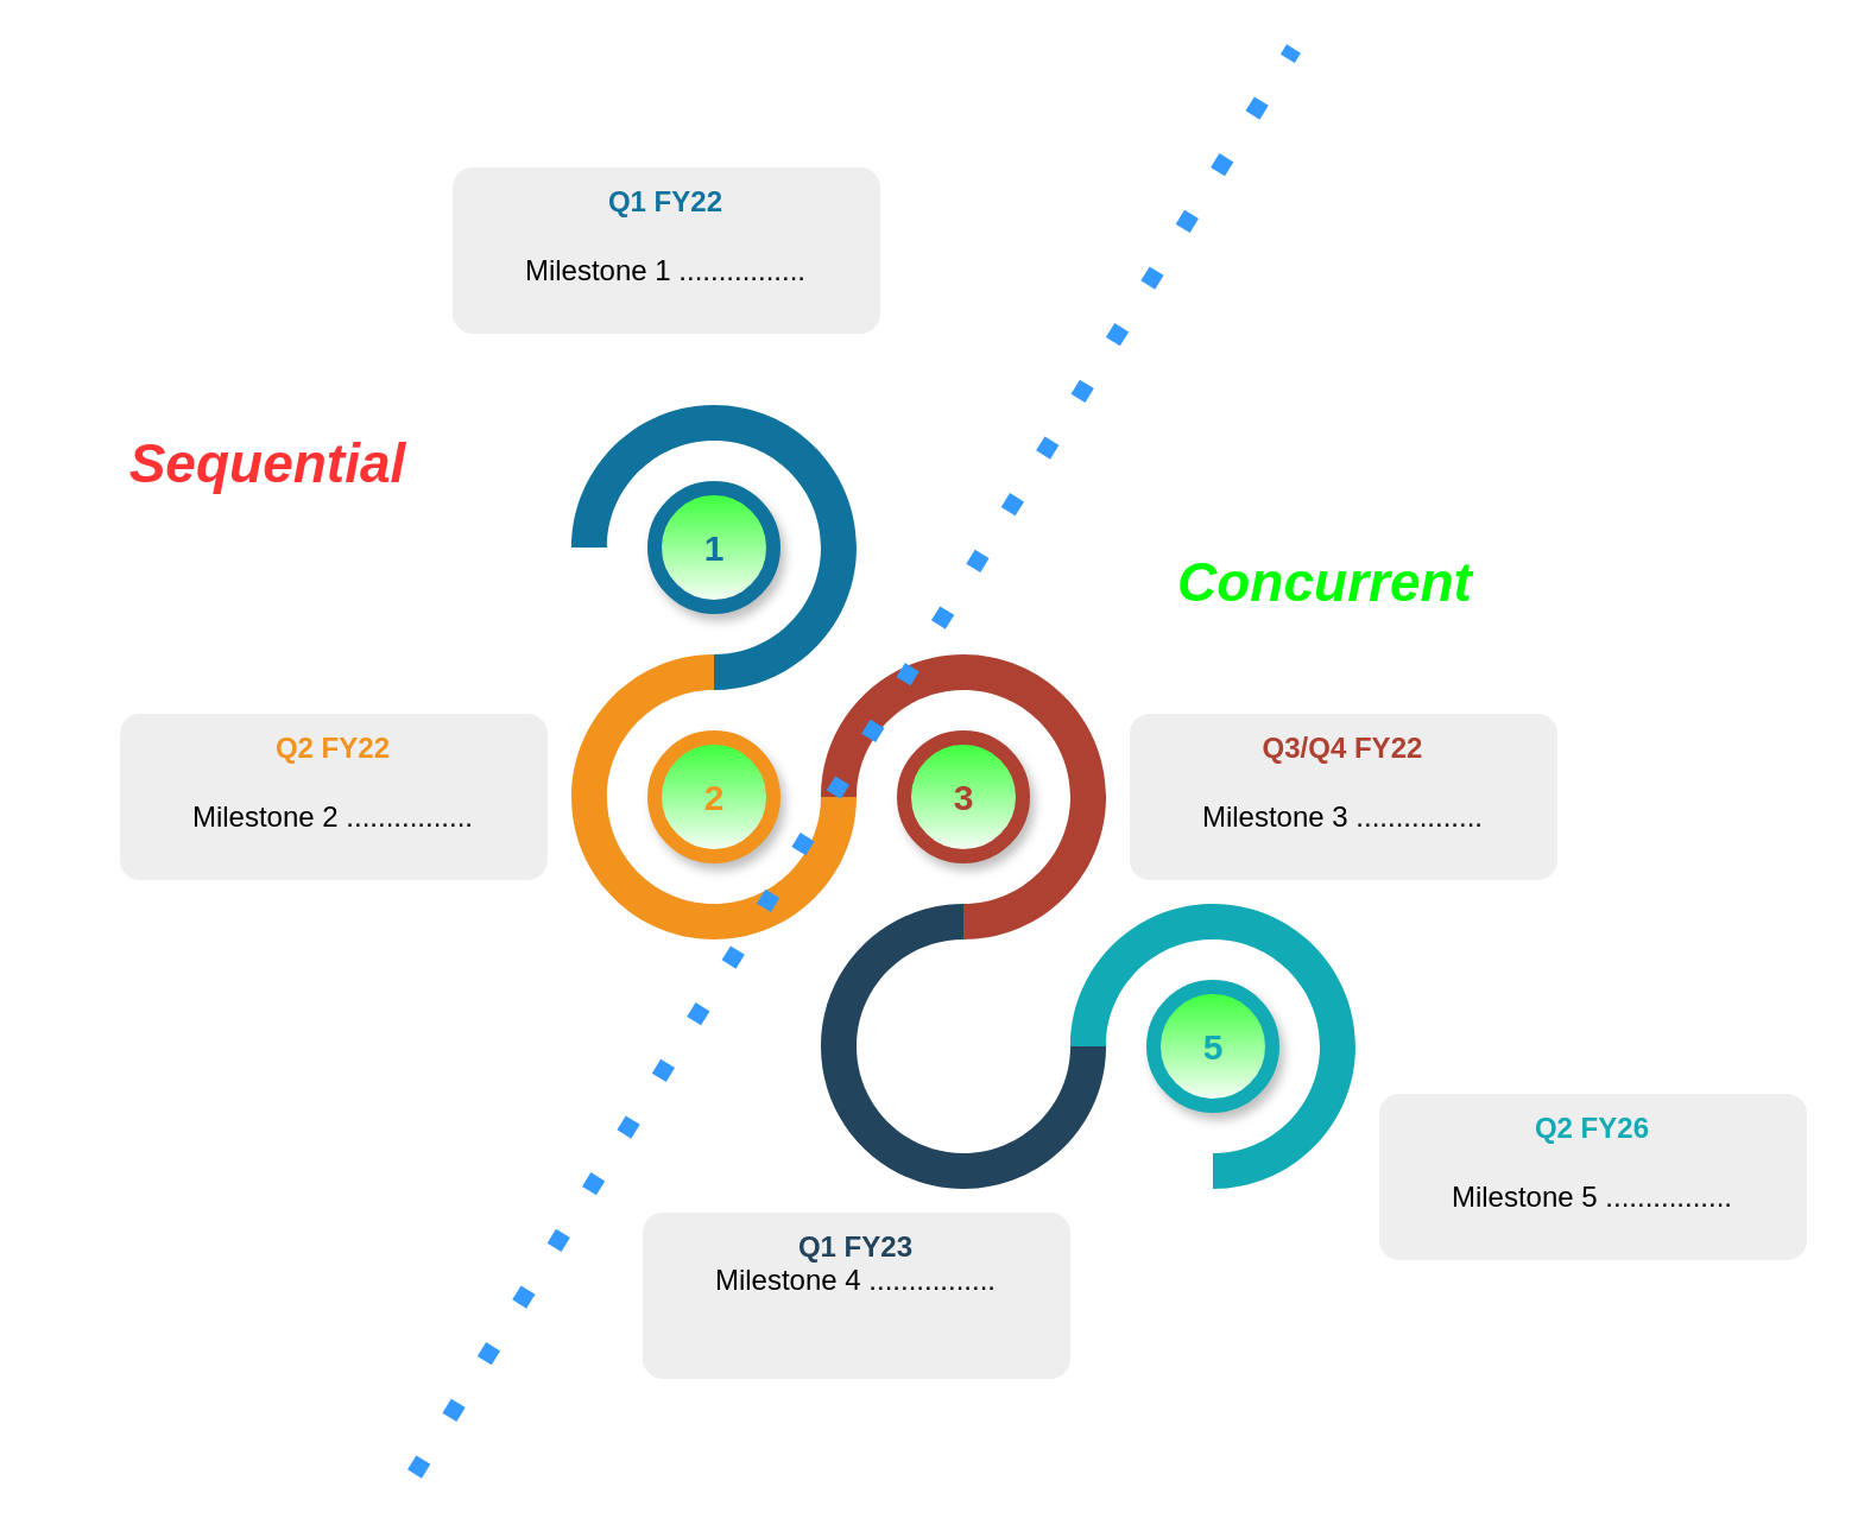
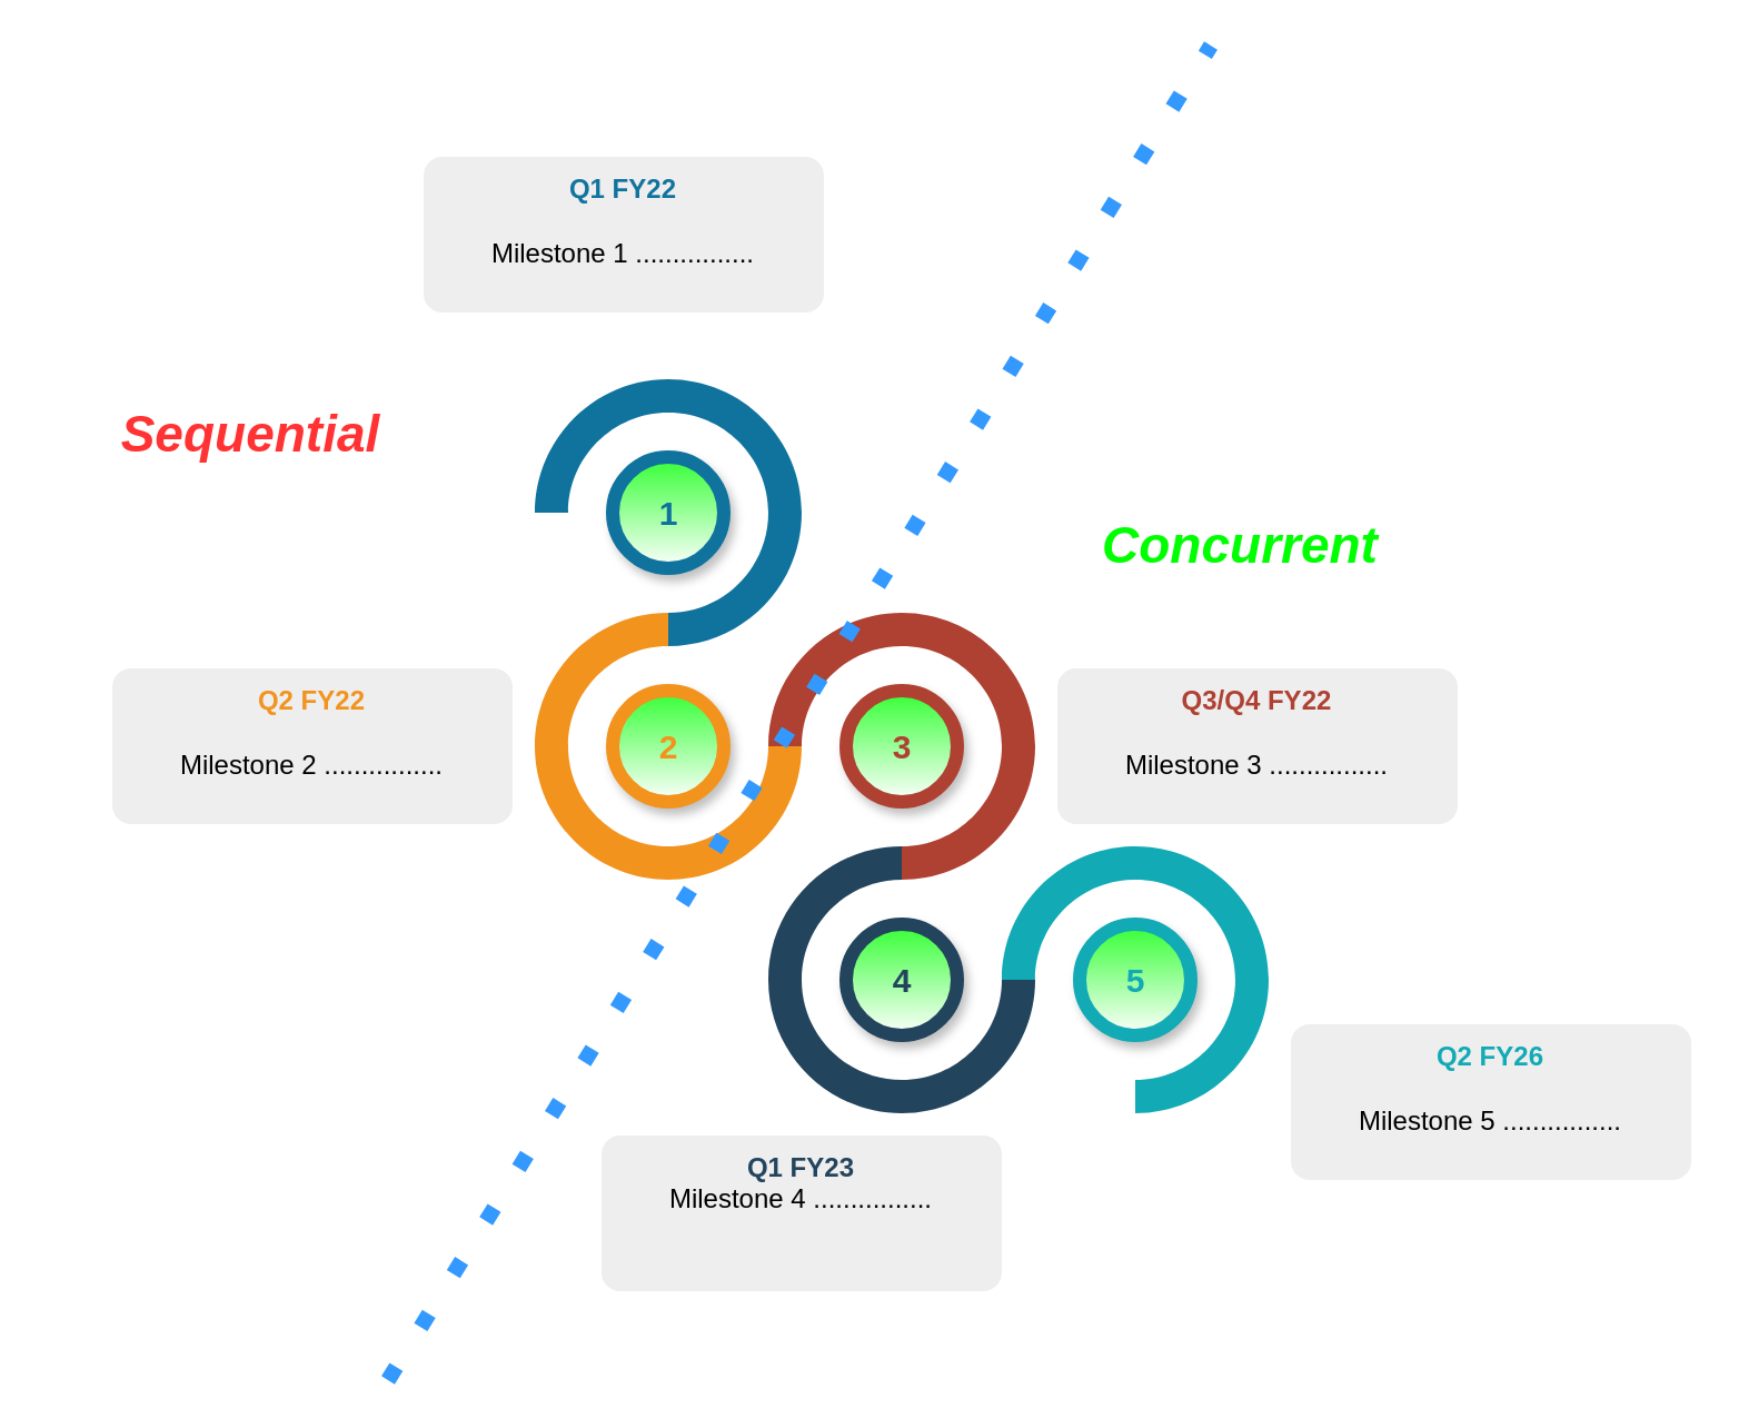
+ <mxCell id="10" value="4" style="shape=ellipse;strokeWidth=6;strokeColor=#23445D;fontSize=15;html=1;fontStyle=1;fontColor=#23445D;shadow=1;fillColor=#33FF33;gradientColor=#ffffff;" parent="1" vertex="1"><mxGeometry x="380" y="415" width="50" height="50" as="geometry" /></mxCell>
